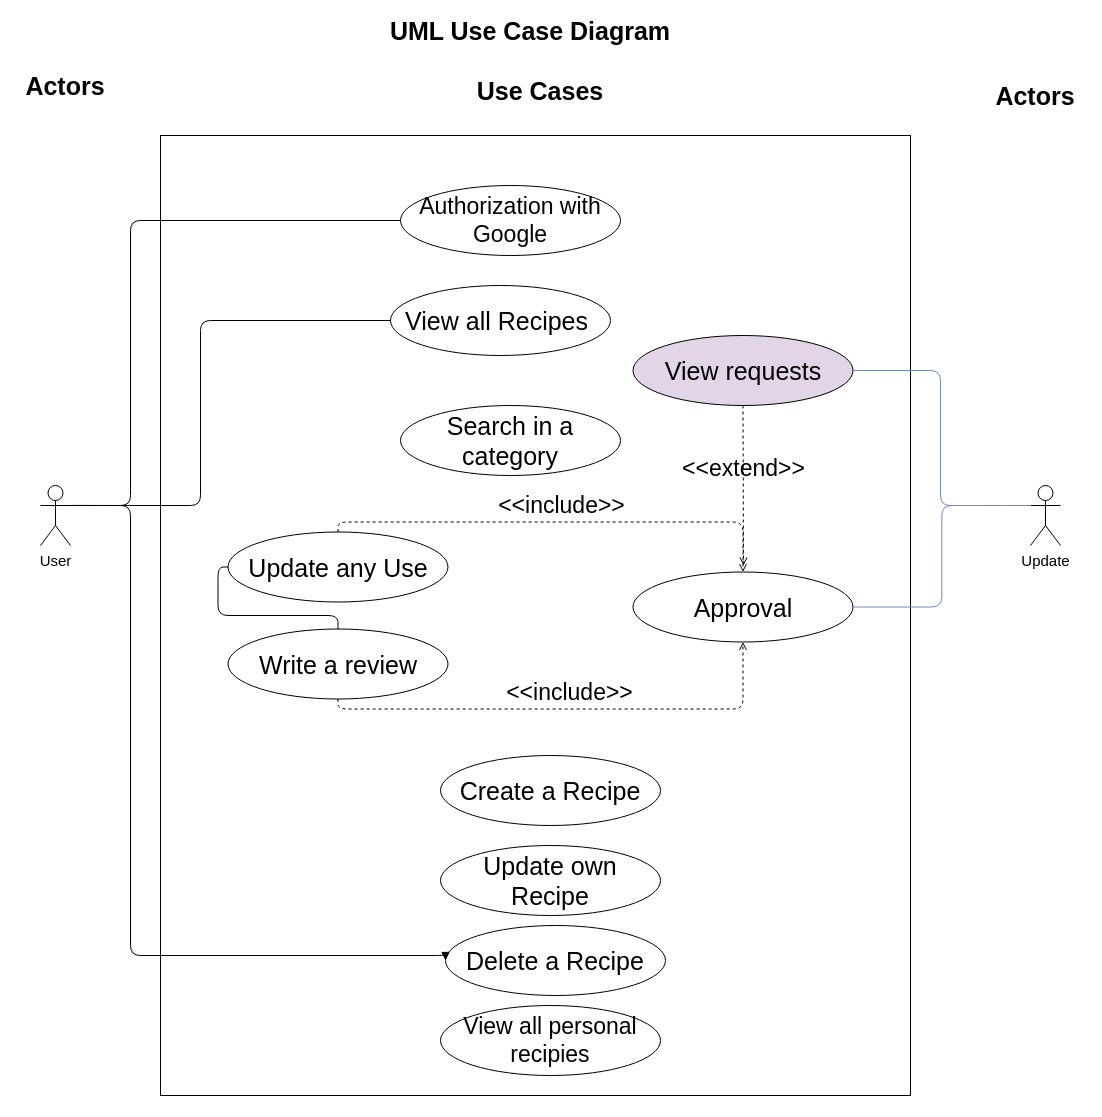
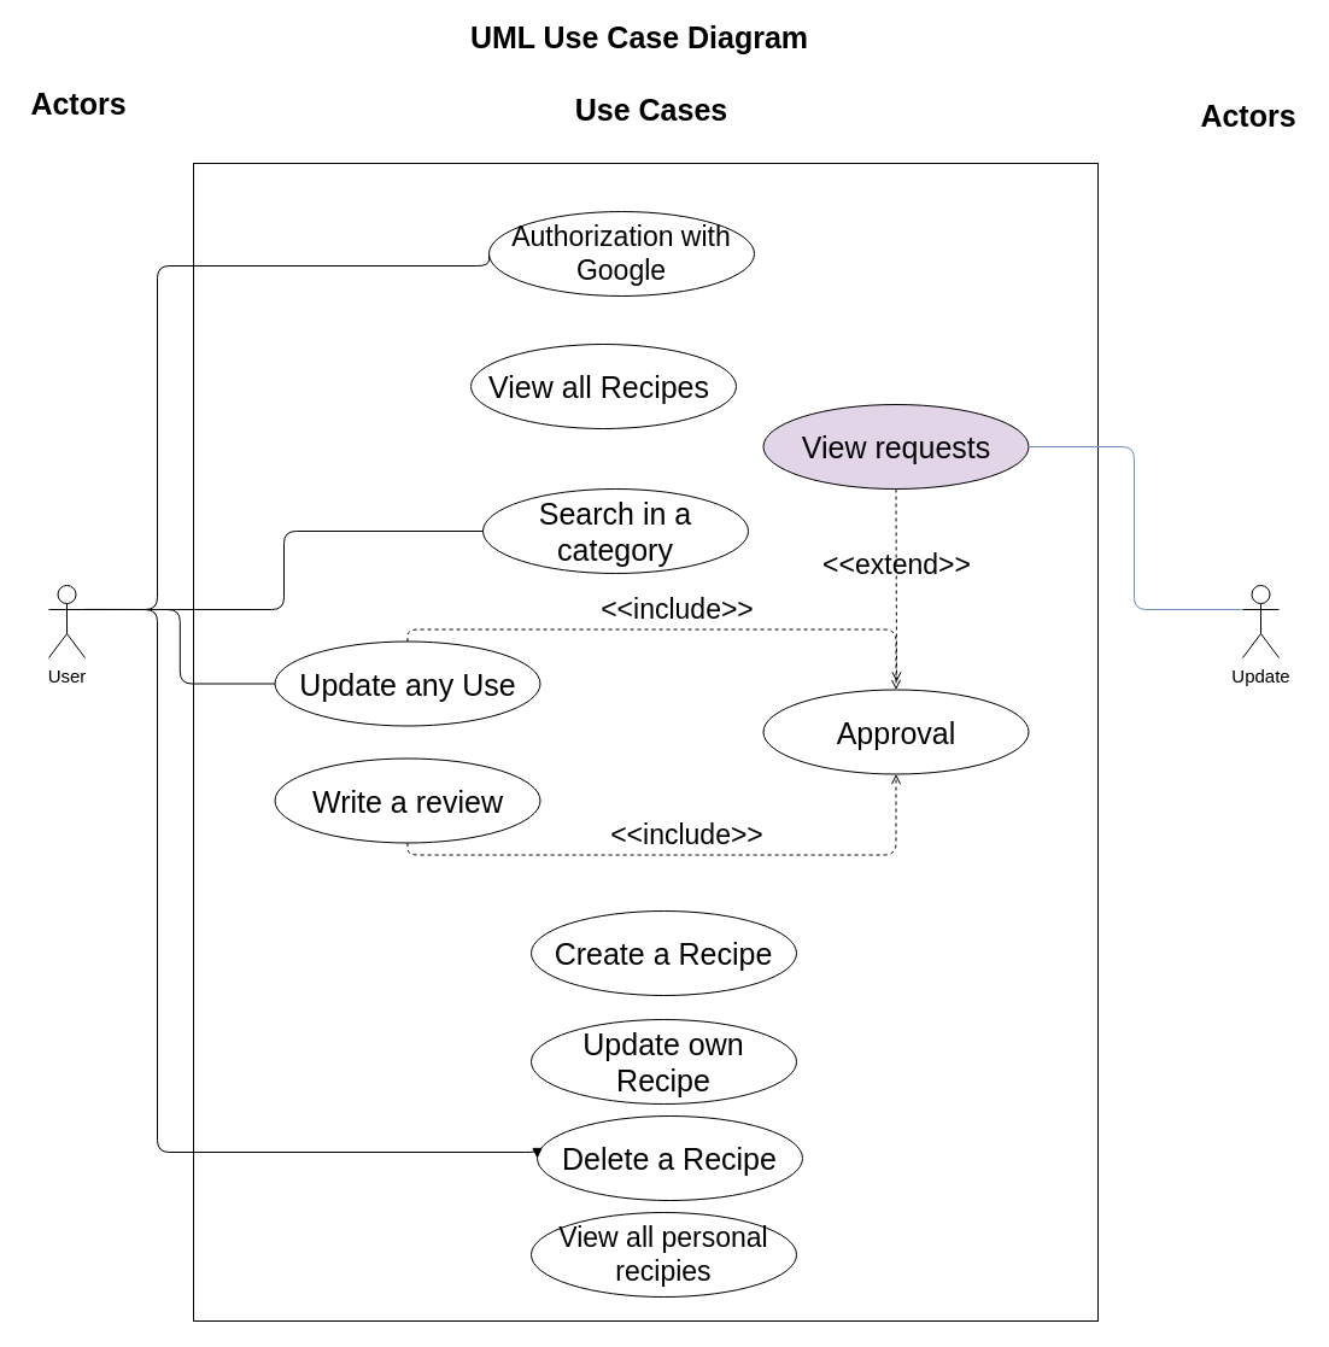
- <mxCell id="6" value="Authorization with Google" style="ellipse;whiteSpace=wrap;html=1;fontSize=23;" parent="1" vertex="1"><mxGeometry x="400" y="185" width="220" height="70" as="geometry" /></mxCell>
+ <mxCell id="6" value="Authorization with Google" style="ellipse;whiteSpace=wrap;html=1;fontSize=23;" parent="1" vertex="1"><mxGeometry x="405" y="175" width="220" height="70" as="geometry" /></mxCell>
- <mxCell id="10" value="" style="endArrow=none;html=1;fontSize=15;exitX=1;exitY=0.333;exitDx=0;exitDy=0;exitPerimeter=0;entryX=0;entryY=0.5;entryDx=0;entryDy=0;edgeStyle=orthogonalEdgeStyle;" parent="1" source="7" target="9" edge="1"><mxGeometry width="50" height="50" relative="1" as="geometry"><mxPoint x="470" y="325" as="sourcePoint" /><mxPoint x="520" y="275" as="targetPoint" /><Array as="points"><mxPoint x="200" y="505" /><mxPoint x="200" y="320" /></Array></mxGeometry></mxCell>
+ <mxCell id="12" value="" style="endArrow=none;html=1;fontSize=15;exitX=1;exitY=0.333;exitDx=0;exitDy=0;exitPerimeter=0;entryX=0;entryY=0.5;entryDx=0;entryDy=0;edgeStyle=orthogonalEdgeStyle;" parent="1" source="7" target="11" edge="1"><mxGeometry width="50" height="50" relative="1" as="geometry"><mxPoint x="200" y="205" as="sourcePoint" /><mxPoint x="395" y="280" as="targetPoint" /></mxGeometry></mxCell>
- <mxCell id="21" value="" style="endArrow=none;html=1;fontSize=23;edgeStyle=orthogonalEdgeStyle;entryX=0;entryY=0.333;entryDx=0;entryDy=0;entryPerimeter=0;exitX=1;exitY=0.5;exitDx=0;exitDy=0;fillColor=#dae8fc;strokeColor=#6c8ebf;" edge="1" parent="1" source="15" target="19"><mxGeometry width="50" height="50" relative="1" as="geometry"><mxPoint x="780" y="565" as="sourcePoint" /><mxPoint x="830" y="515" as="targetPoint" /></mxGeometry></mxCell>
- <mxCell id="16" value="" style="endArrow=none;html=1;strokeColor=#000000;fontSize=15;exitX=0;exitY=0.5;exitDx=0;exitDy=0;edgeStyle=orthogonalEdgeStyle;" parent="1" source="14" target="25" edge="1"><mxGeometry width="50" height="50" relative="1" as="geometry"><mxPoint x="470" y="455" as="sourcePoint" /><mxPoint x="520" y="405" as="targetPoint" /></mxGeometry></mxCell>
+ <mxCell id="16" value="" style="endArrow=none;html=1;strokeColor=#000000;fontSize=15;entryX=1;entryY=0.333;entryDx=0;entryDy=0;entryPerimeter=0;exitX=0;exitY=0.5;exitDx=0;exitDy=0;edgeStyle=orthogonalEdgeStyle;" parent="1" source="14" target="7" edge="1"><mxGeometry width="50" height="50" relative="1" as="geometry"><mxPoint x="470" y="455" as="sourcePoint" /><mxPoint x="520" y="405" as="targetPoint" /></mxGeometry></mxCell>
